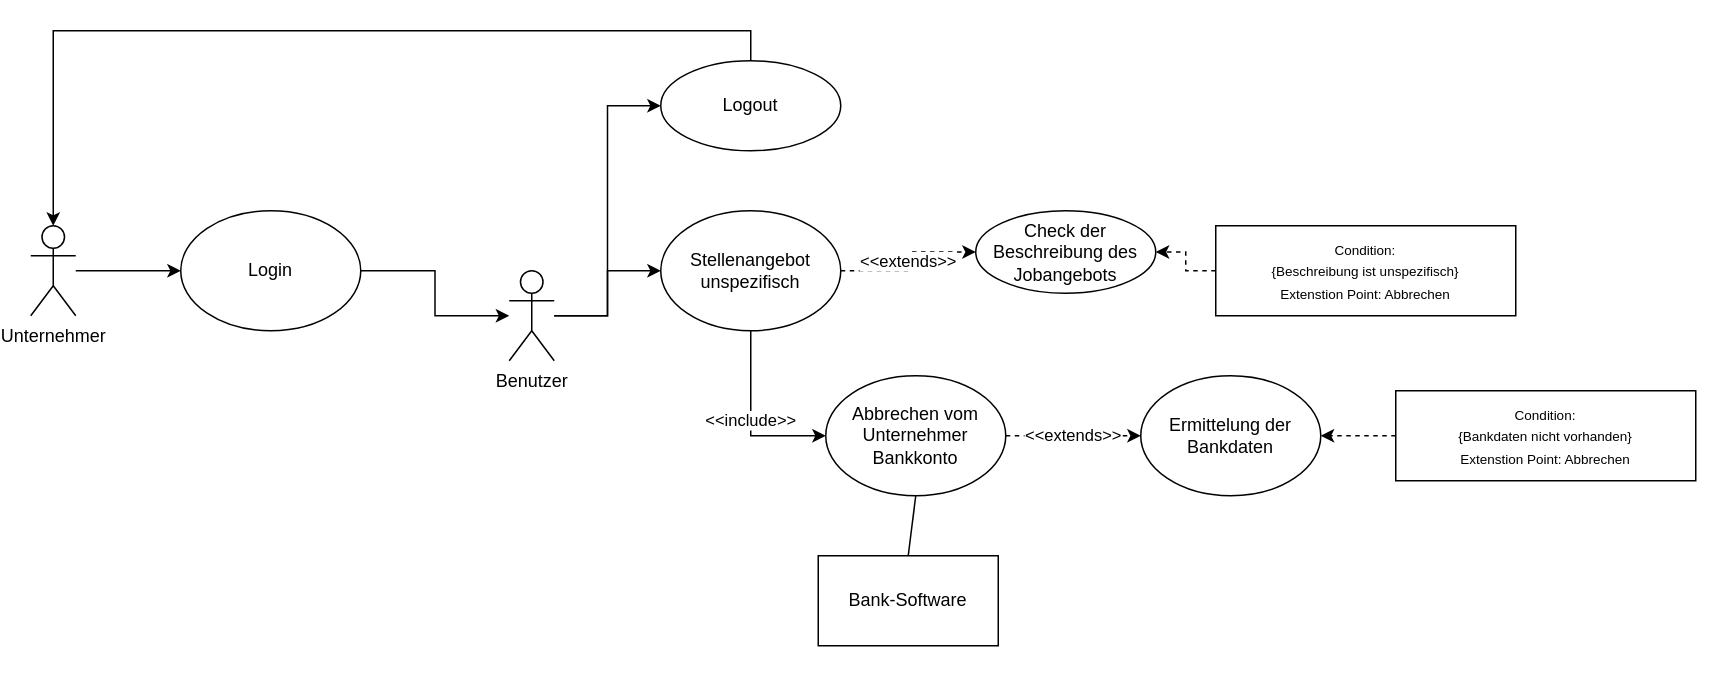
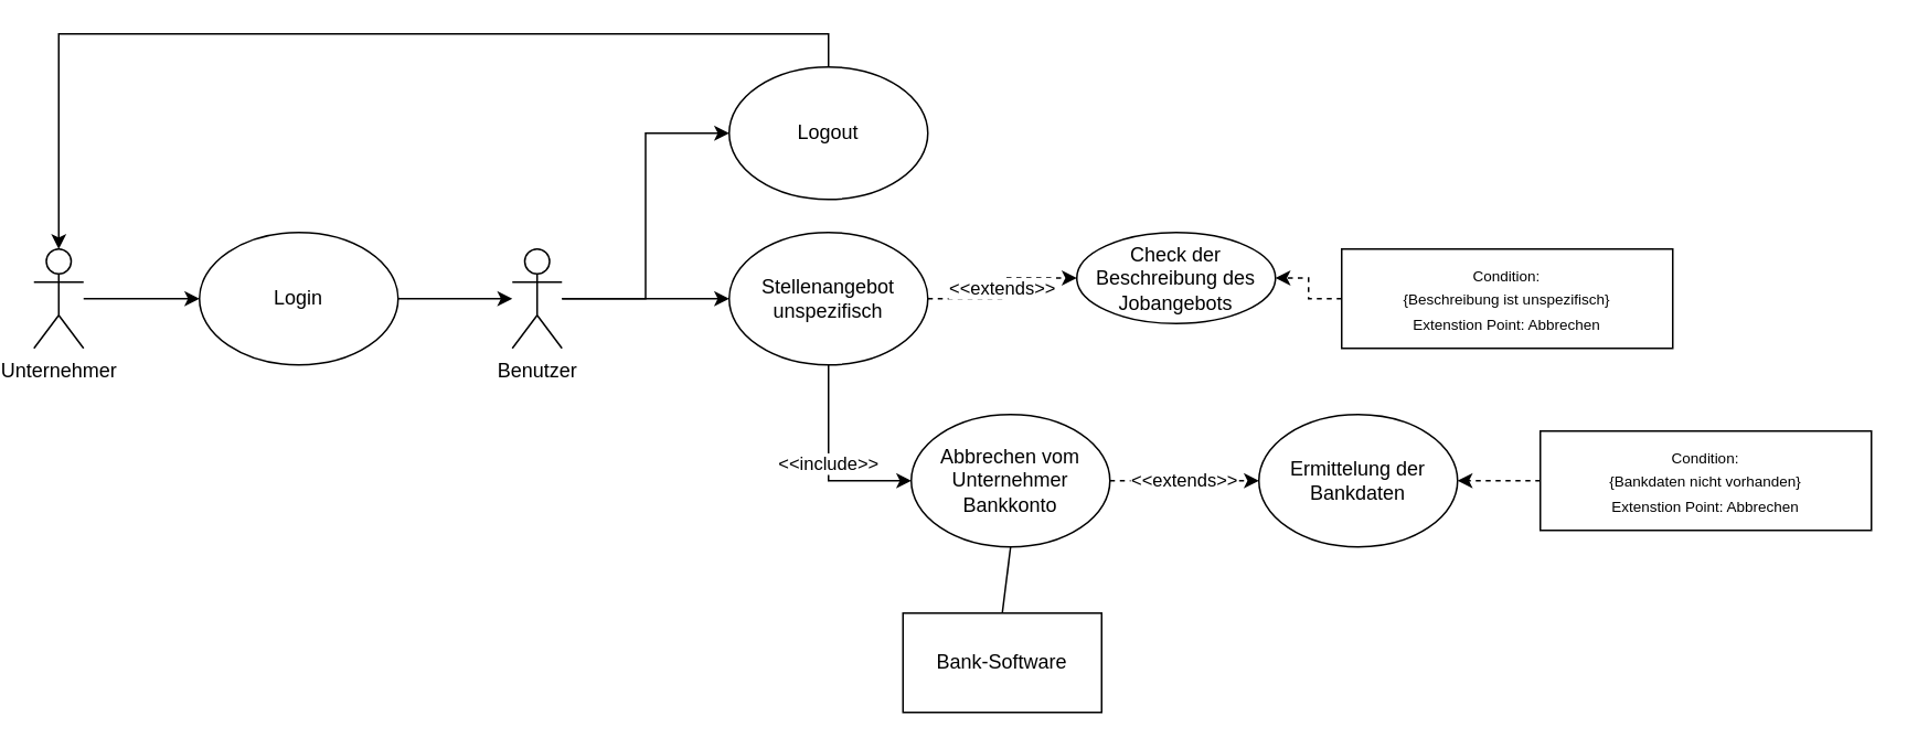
- <mxCell id="10" value="Logout" style="ellipse;whiteSpace=wrap;html=1;" parent="1" vertex="1"><mxGeometry x="440" y="40" width="120" height="60" as="geometry" /></mxCell>
+ <mxCell id="10" value="Logout" style="ellipse;whiteSpace=wrap;html=1;" parent="1" vertex="1"><mxGeometry x="440" y="40" width="120" height="80" as="geometry" /></mxCell>
- <mxCell id="8" value="Benutzer" style="shape=umlActor;verticalLabelPosition=bottom;verticalAlign=top;html=1;outlineConnect=0;" parent="1" vertex="1"><mxGeometry x="339" y="180" width="30" height="60" as="geometry" /></mxCell>
+ <mxCell id="8" value="Benutzer" style="shape=umlActor;verticalLabelPosition=bottom;verticalAlign=top;html=1;outlineConnect=0;" parent="1" vertex="1"><mxGeometry x="309" y="150" width="30" height="60" as="geometry" /></mxCell>
